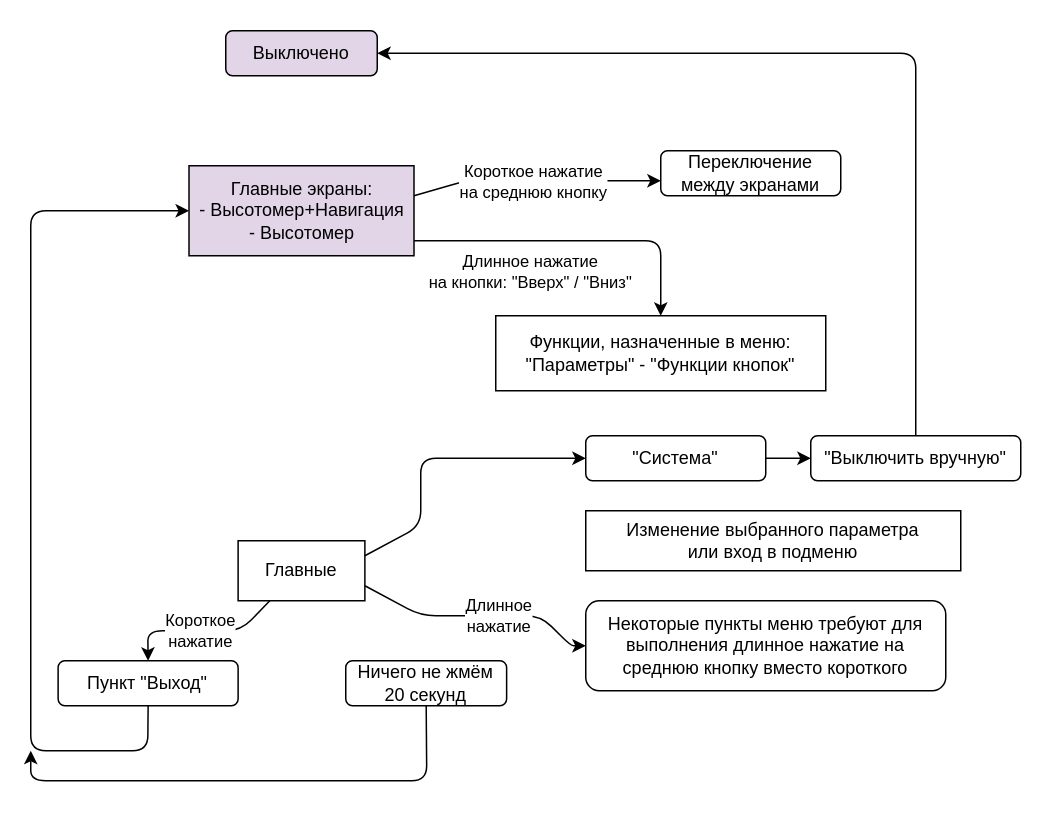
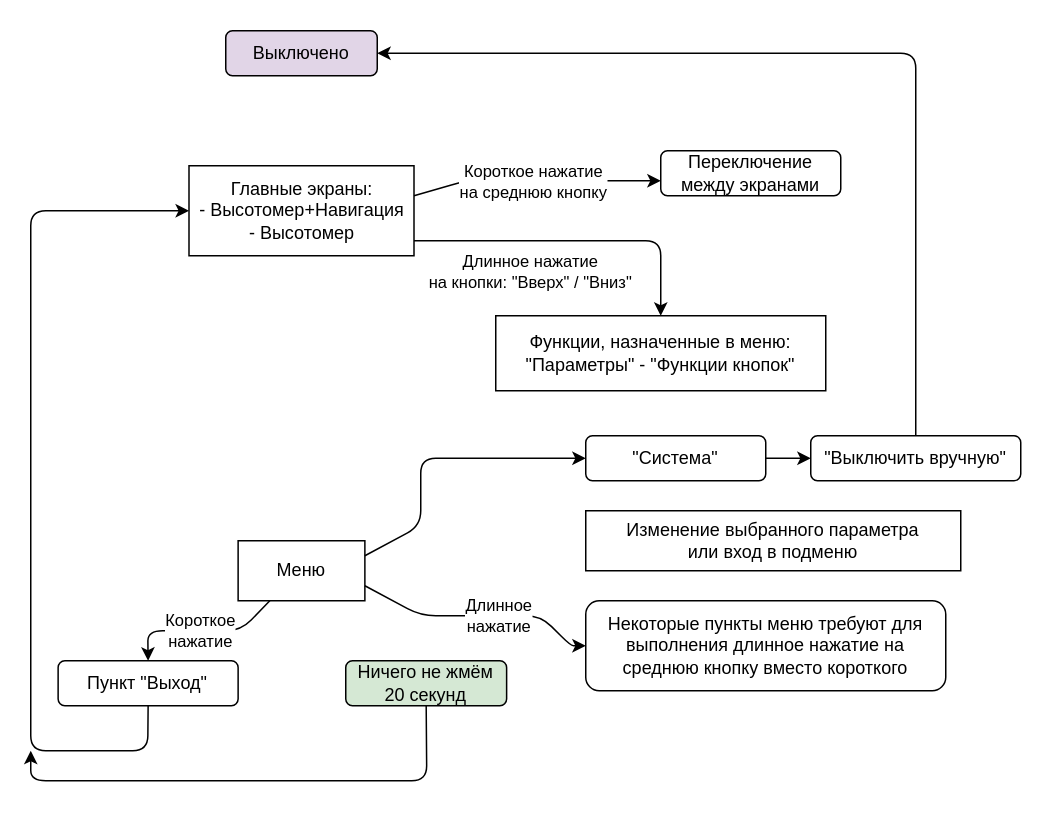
- <mxCell id="3" value="&lt;span&gt;Главные экраны:&lt;/span&gt;&lt;br&gt;&lt;span&gt;- Высотомер+Навигация&lt;br&gt;- Высотомер&lt;/span&gt;" style="rounded=0;whiteSpace=wrap;html=1;fillColor=#e1d5e7;" vertex="1" parent="1"><mxGeometry x="125.5" y="110" width="150" height="60" as="geometry" /></mxCell>
+ <mxCell id="3" value="&lt;span&gt;Главные экраны:&lt;/span&gt;&lt;br&gt;&lt;span&gt;- Высотомер+Навигация&lt;br&gt;- Высотомер&lt;/span&gt;" style="rounded=0;whiteSpace=wrap;html=1;" vertex="1" parent="1"><mxGeometry x="125.5" y="110" width="150" height="60" as="geometry" /></mxCell>
- <mxCell id="5" value="Главные" style="rounded=0;whiteSpace=wrap;html=1;" vertex="1" parent="1"><mxGeometry x="158.25" y="360" width="84.5" height="40" as="geometry" /></mxCell>
+ <mxCell id="5" value="Меню" style="rounded=0;whiteSpace=wrap;html=1;" vertex="1" parent="1"><mxGeometry x="158.25" y="360" width="84.5" height="40" as="geometry" /></mxCell>
- <mxCell id="7" value="Ничего не жмём 20 секунд" style="rounded=1;whiteSpace=wrap;html=1;" vertex="1" parent="1"><mxGeometry x="230" y="440" width="107.25" height="30" as="geometry" /></mxCell>
+ <mxCell id="7" value="Ничего не жмём 20 секунд" style="rounded=1;whiteSpace=wrap;html=1;fillColor=#d5e8d4;" vertex="1" parent="1"><mxGeometry x="230" y="440" width="107.25" height="30" as="geometry" /></mxCell>
